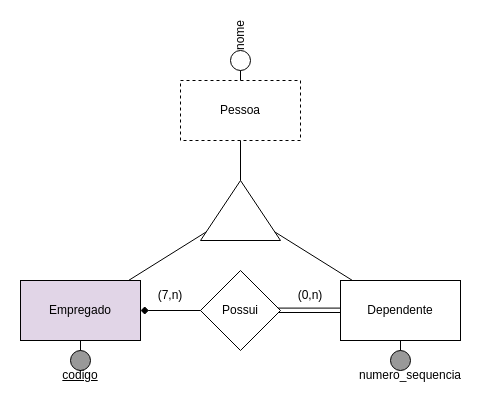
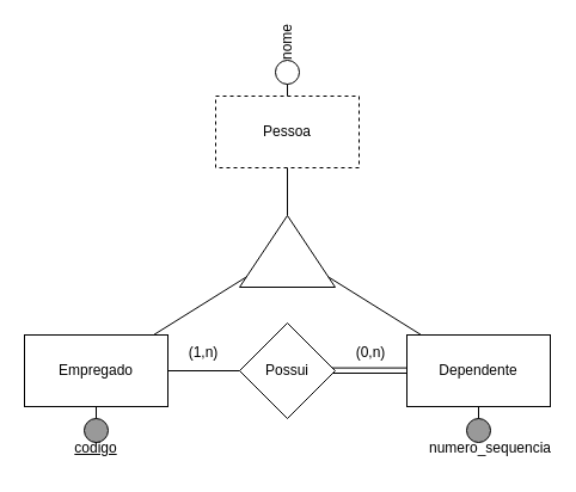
- <mxCell id="16" value="(7,n)" style="text;html=1;strokeColor=none;fillColor=none;align=center;verticalAlign=middle;whiteSpace=wrap;rounded=0;" vertex="1" parent="1"><mxGeometry x="140" y="280" width="60" height="30" as="geometry" /></mxCell>
+ <mxCell id="16" value="(1,n)" style="text;html=1;strokeColor=none;fillColor=none;align=center;verticalAlign=middle;whiteSpace=wrap;rounded=0;" vertex="1" parent="1"><mxGeometry x="140" y="280" width="60" height="30" as="geometry" /></mxCell>
- <mxCell id="8" value="Empregado" style="rounded=0;whiteSpace=wrap;html=1;fillColor=#e1d5e7;" vertex="1" parent="1"><mxGeometry x="20" y="280" width="120" height="60" as="geometry" /></mxCell>
+ <mxCell id="8" value="Empregado" style="rounded=0;whiteSpace=wrap;html=1;" vertex="1" parent="1"><mxGeometry x="20" y="280" width="120" height="60" as="geometry" /></mxCell>
- <mxCell id="14" value="" style="endArrow=diamond;html=1;rounded=0;" edge="1" parent="1" source="12" target="8"><mxGeometry width="50" height="50" relative="1" as="geometry"><mxPoint x="350" y="320" as="sourcePoint" /><mxPoint x="290" y="320" as="targetPoint" /></mxGeometry></mxCell>
+ <mxCell id="14" value="" style="endArrow=none;html=1;rounded=0;" edge="1" parent="1" source="12" target="8"><mxGeometry width="50" height="50" relative="1" as="geometry"><mxPoint x="350" y="320" as="sourcePoint" /><mxPoint x="290" y="320" as="targetPoint" /></mxGeometry></mxCell>
